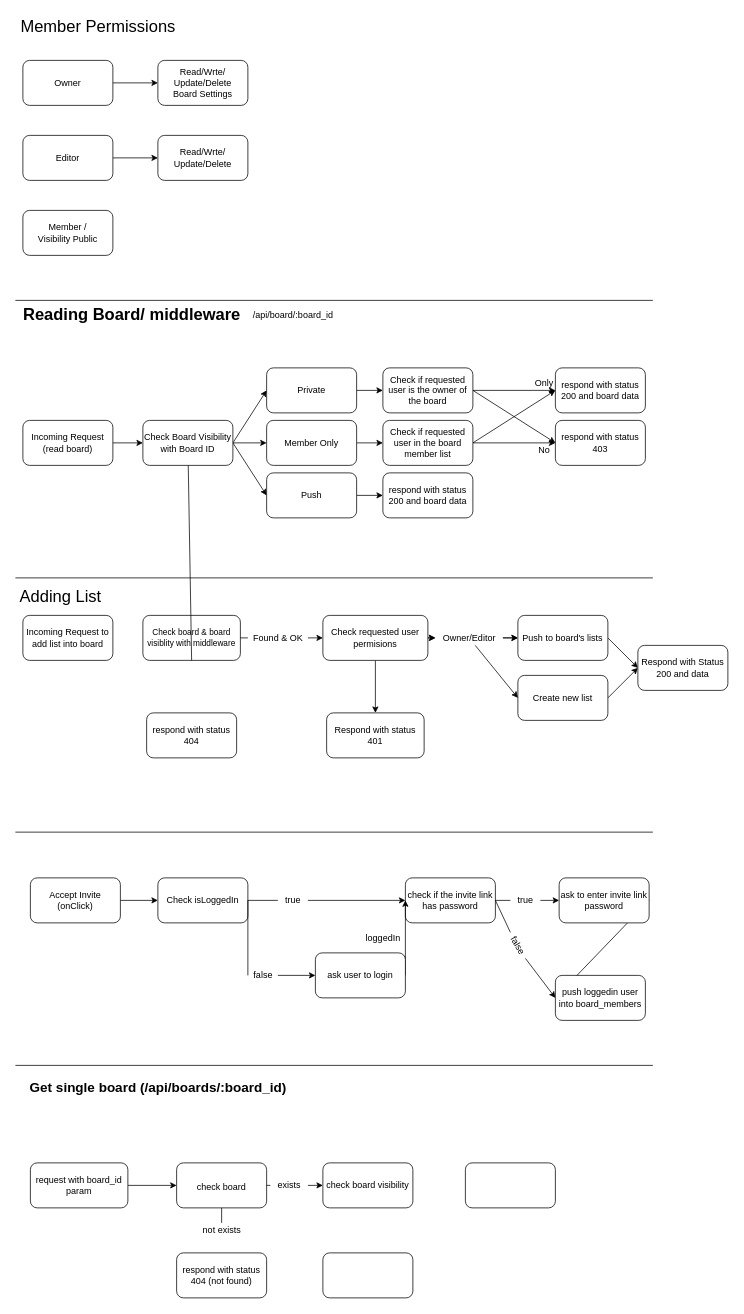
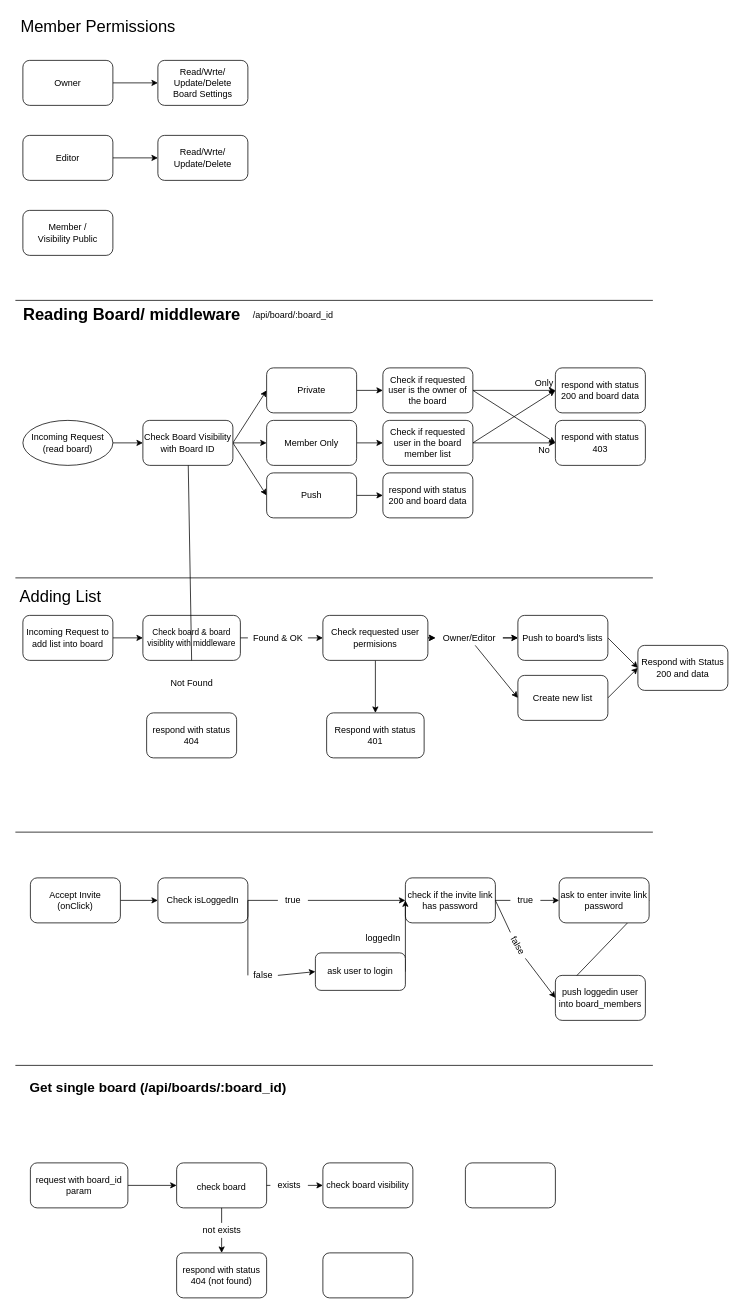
- <mxCell id="10" value="Incoming Request&lt;br&gt;(read board)" style="rounded=1;whiteSpace=wrap;html=1;" parent="1" vertex="1"><mxGeometry x="30" y="560" width="120" height="60" as="geometry" /></mxCell>
+ <mxCell id="10" value="Incoming Request&lt;br&gt;(read board)" style="ellipse;whiteSpace=wrap;html=1;" parent="1" vertex="1"><mxGeometry x="30" y="560" width="120" height="60" as="geometry" /></mxCell>
+ <mxCell id="53" style="edgeStyle=none;html=1;exitX=1;exitY=0.5;exitDx=0;exitDy=0;entryX=0;entryY=0.5;entryDx=0;entryDy=0;fontSize=12;" parent="1" source="54" target="37" edge="1"><mxGeometry relative="1" as="geometry" /></mxCell>
+ <mxCell id="39" value="Not Found" style="text;html=1;align=center;verticalAlign=middle;resizable=0;points=[];autosize=1;strokeColor=none;fillColor=none;fontSize=12;" parent="1" vertex="1"><mxGeometry x="220" y="900" width="70" height="20" as="geometry" /></mxCell>
- <mxCell id="70" value="ask user to login" style="rounded=1;whiteSpace=wrap;html=1;" parent="1" vertex="1"><mxGeometry x="420" y="1270" width="120" height="60" as="geometry" /></mxCell>
+ <mxCell id="70" value="ask user to login" style="rounded=1;whiteSpace=wrap;html=1;" parent="1" vertex="1"><mxGeometry x="420" y="1270" width="120" height="50" as="geometry" /></mxCell>
+ <mxCell id="88" style="edgeStyle=none;html=1;exitX=0.5;exitY=1;exitDx=0;exitDy=0;fontSize=12;entryX=0.5;entryY=0;entryDx=0;entryDy=0;startArrow=none;" edge="1" parent="1" source="92" target="91"><mxGeometry relative="1" as="geometry"><mxPoint x="295" y="1670" as="targetPoint" /></mxGeometry></mxCell>
